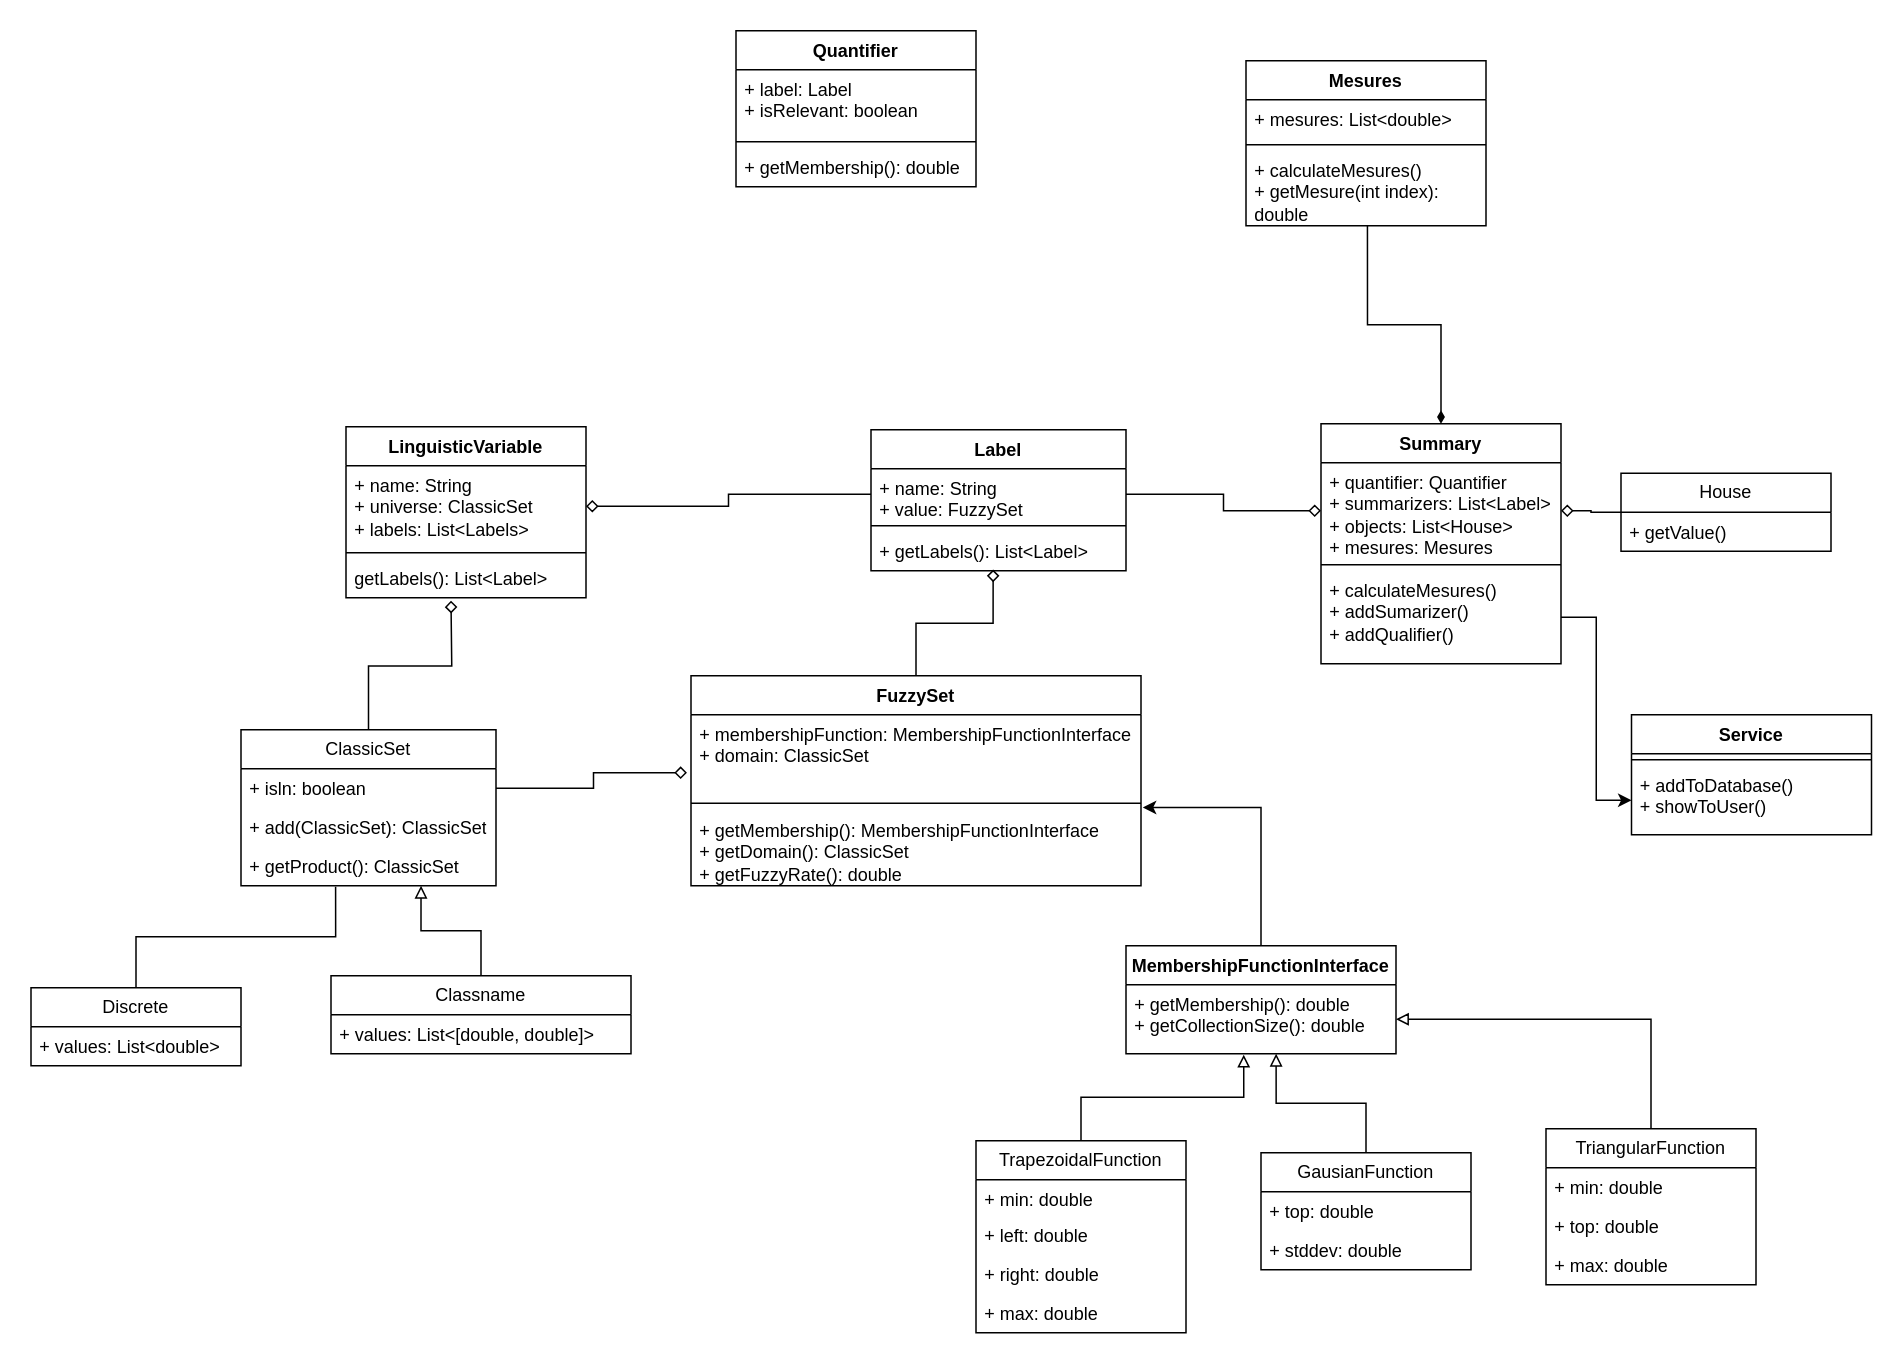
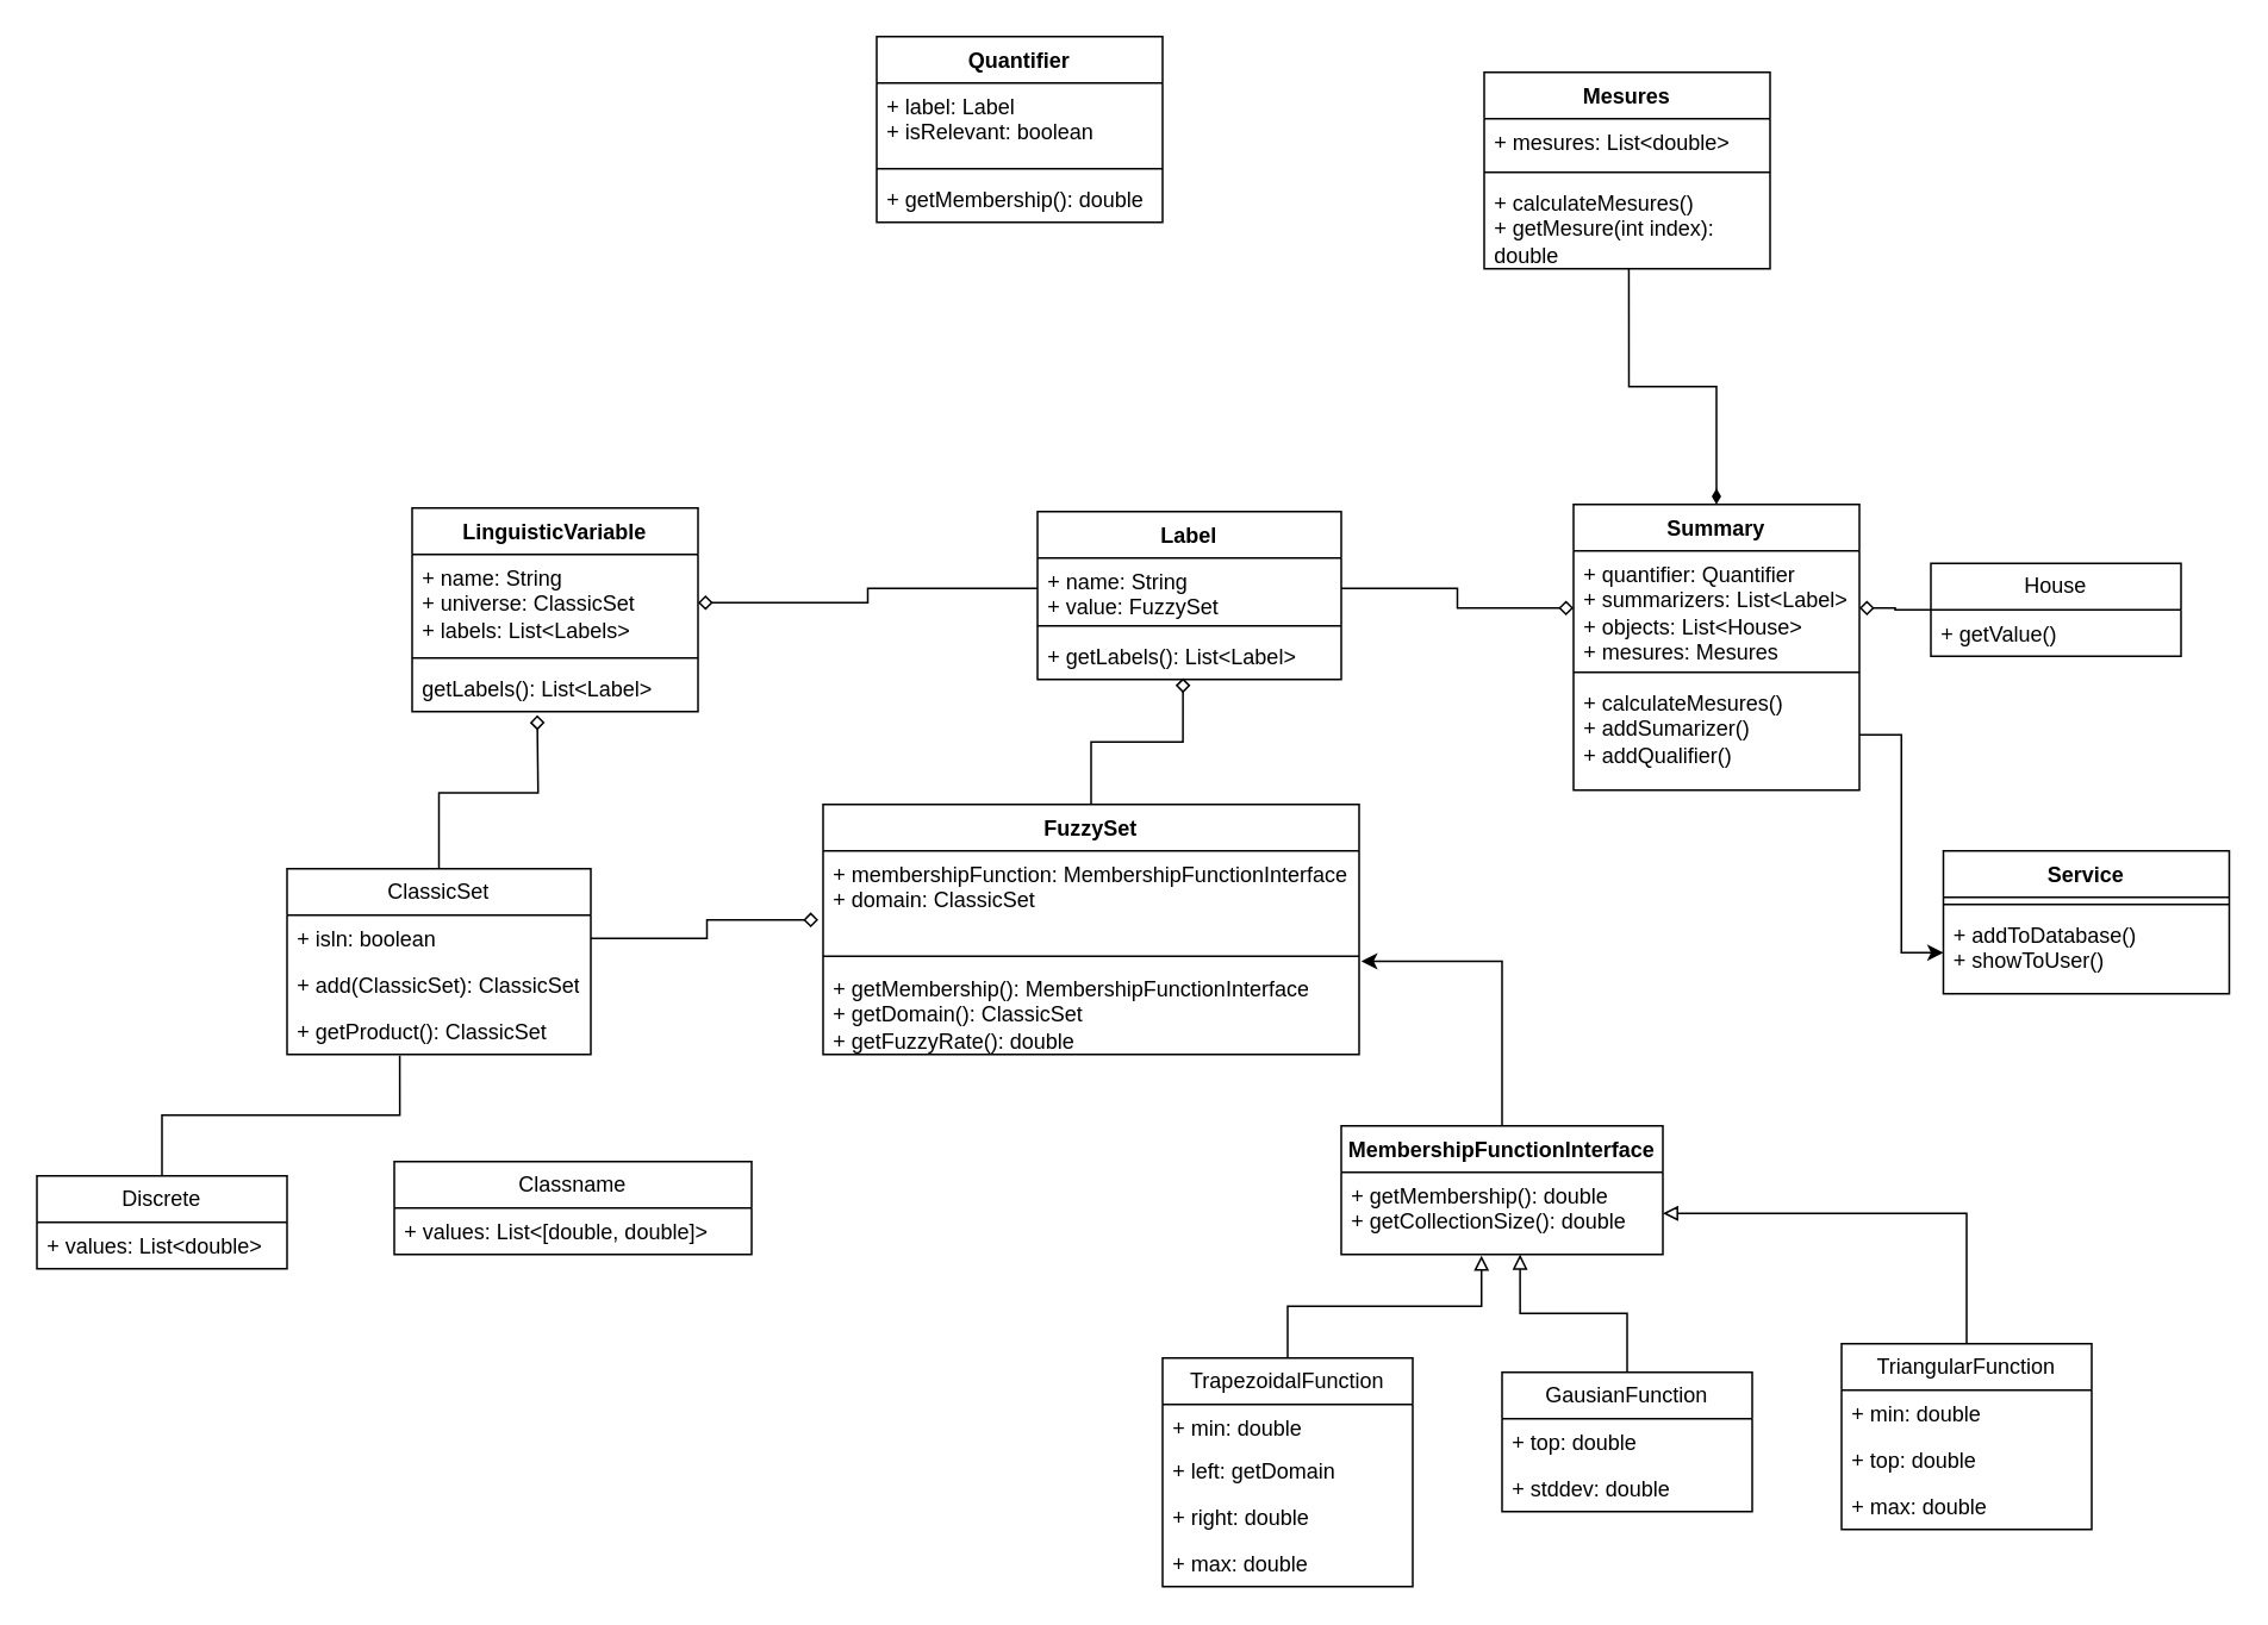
- <mxCell id="33" style="edgeStyle=orthogonalEdgeStyle;rounded=0;orthogonalLoop=1;jettySize=auto;html=1;entryX=0.706;entryY=1;entryDx=0;entryDy=0;entryPerimeter=0;endArrow=block;endFill=0;" parent="1" source="34" target="29" edge="1"><mxGeometry relative="1" as="geometry" /></mxCell>
- <mxCell id="8" value="+ left: double" style="text;strokeColor=none;fillColor=none;align=left;verticalAlign=top;spacingLeft=4;spacingRight=4;overflow=hidden;rotatable=0;points=[[0,0.5],[1,0.5]];portConstraint=eastwest;whiteSpace=wrap;html=1;" parent="6" vertex="1"><mxGeometry y="50" width="140" height="26" as="geometry" /></mxCell>
+ <mxCell id="8" value="+ left: getDomain" style="text;strokeColor=none;fillColor=none;align=left;verticalAlign=top;spacingLeft=4;spacingRight=4;overflow=hidden;rotatable=0;points=[[0,0.5],[1,0.5]];portConstraint=eastwest;whiteSpace=wrap;html=1;" parent="6" vertex="1"><mxGeometry y="50" width="140" height="26" as="geometry" /></mxCell>
